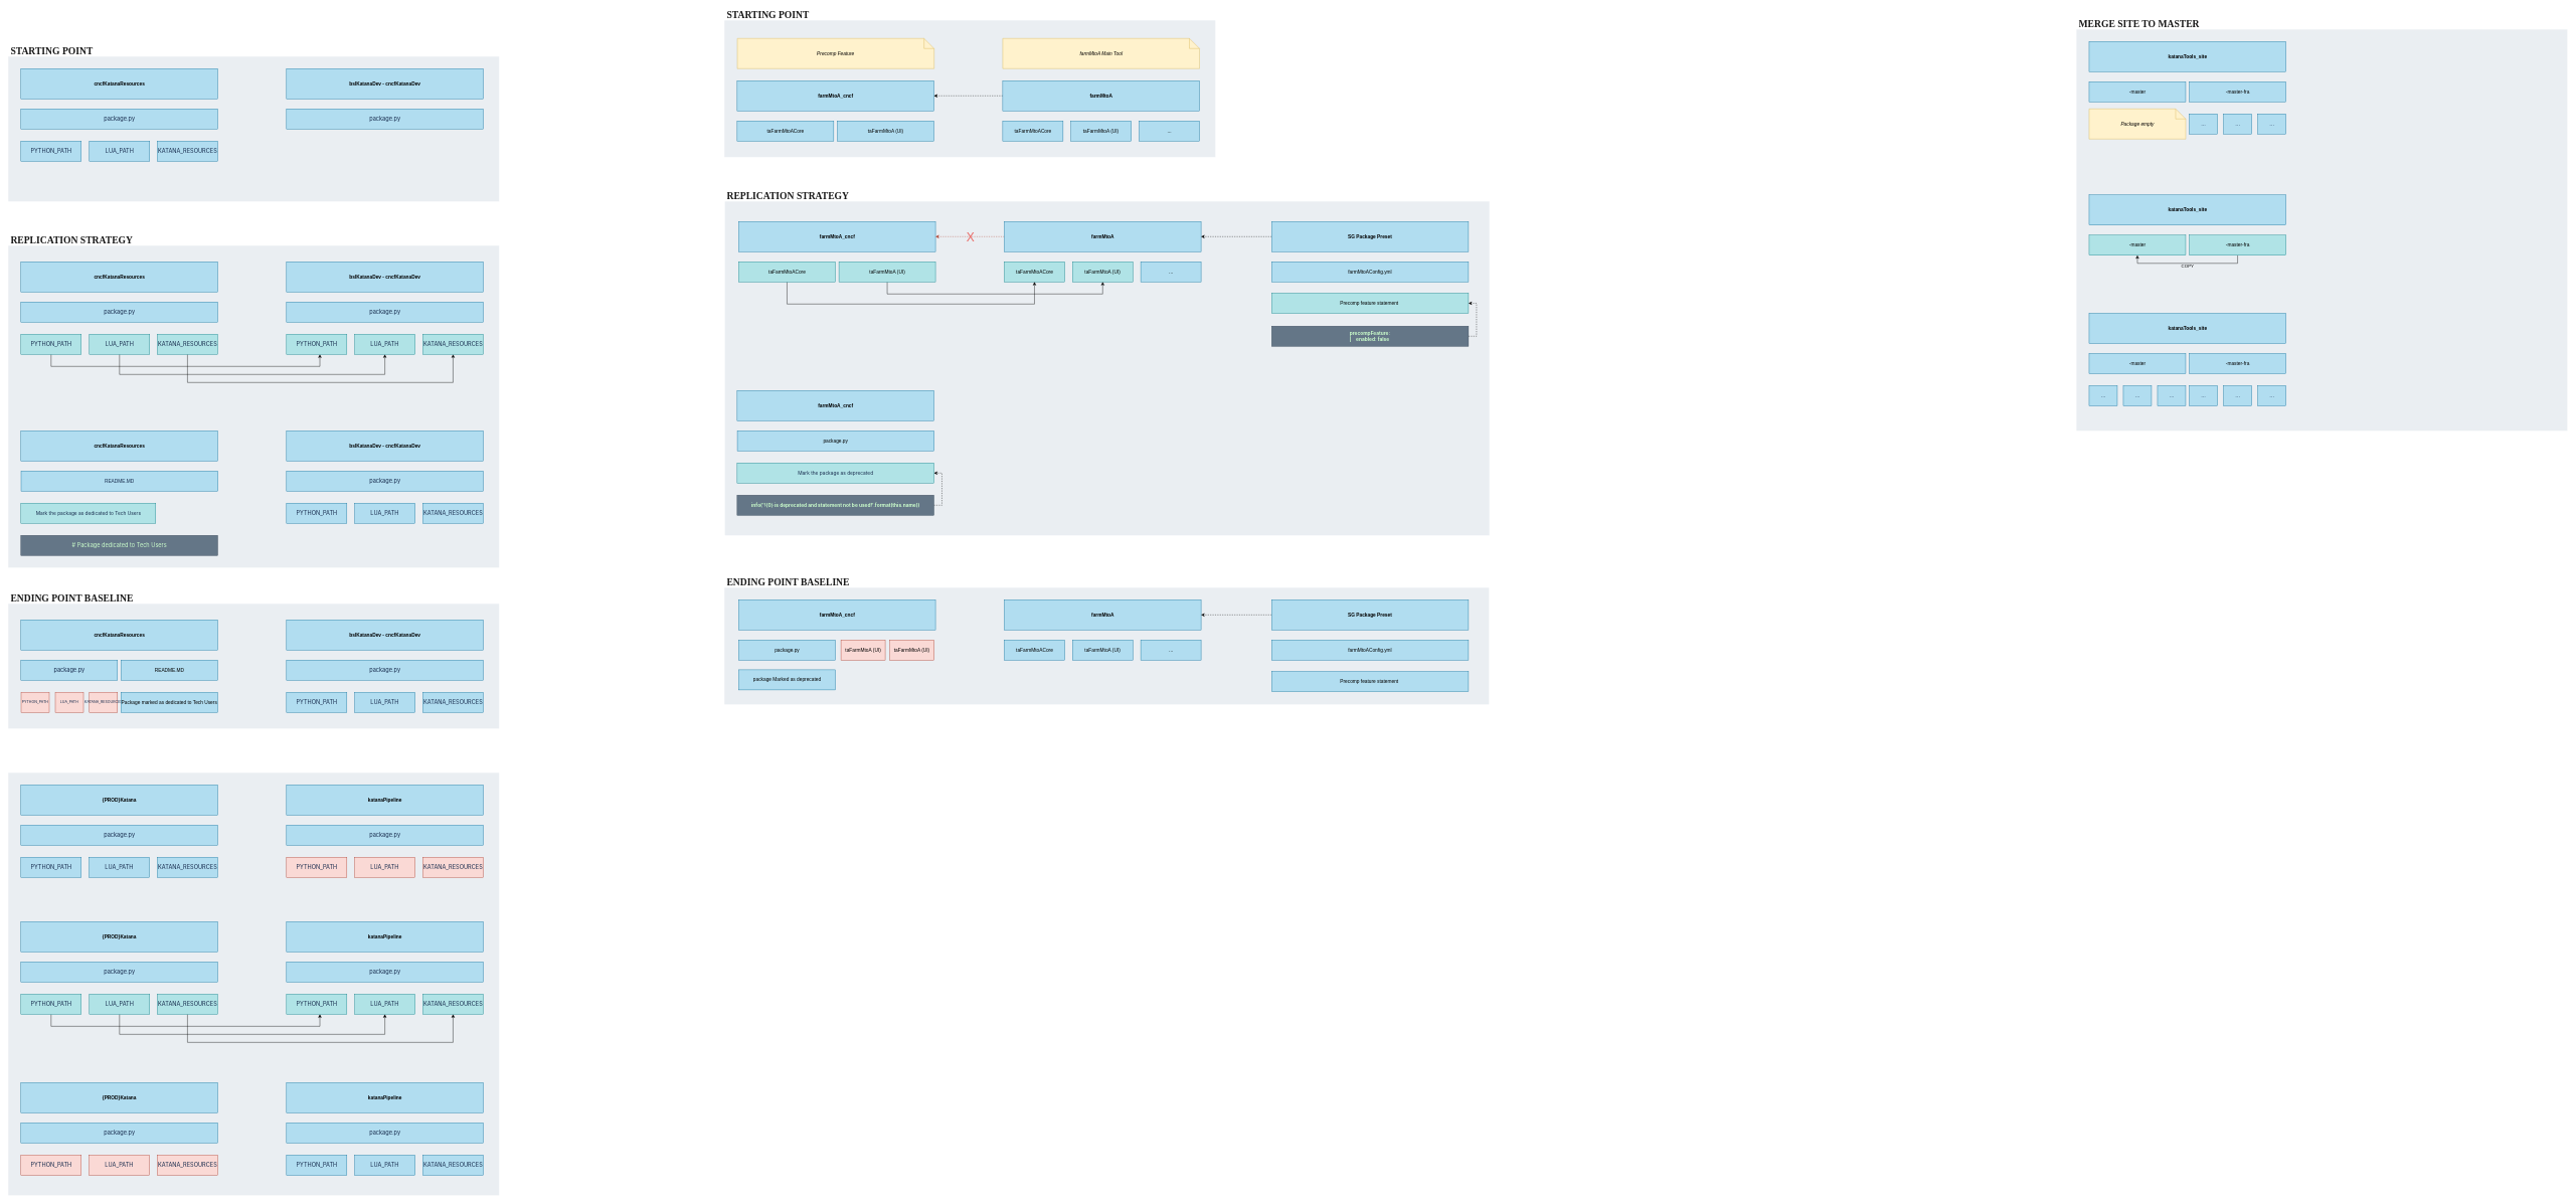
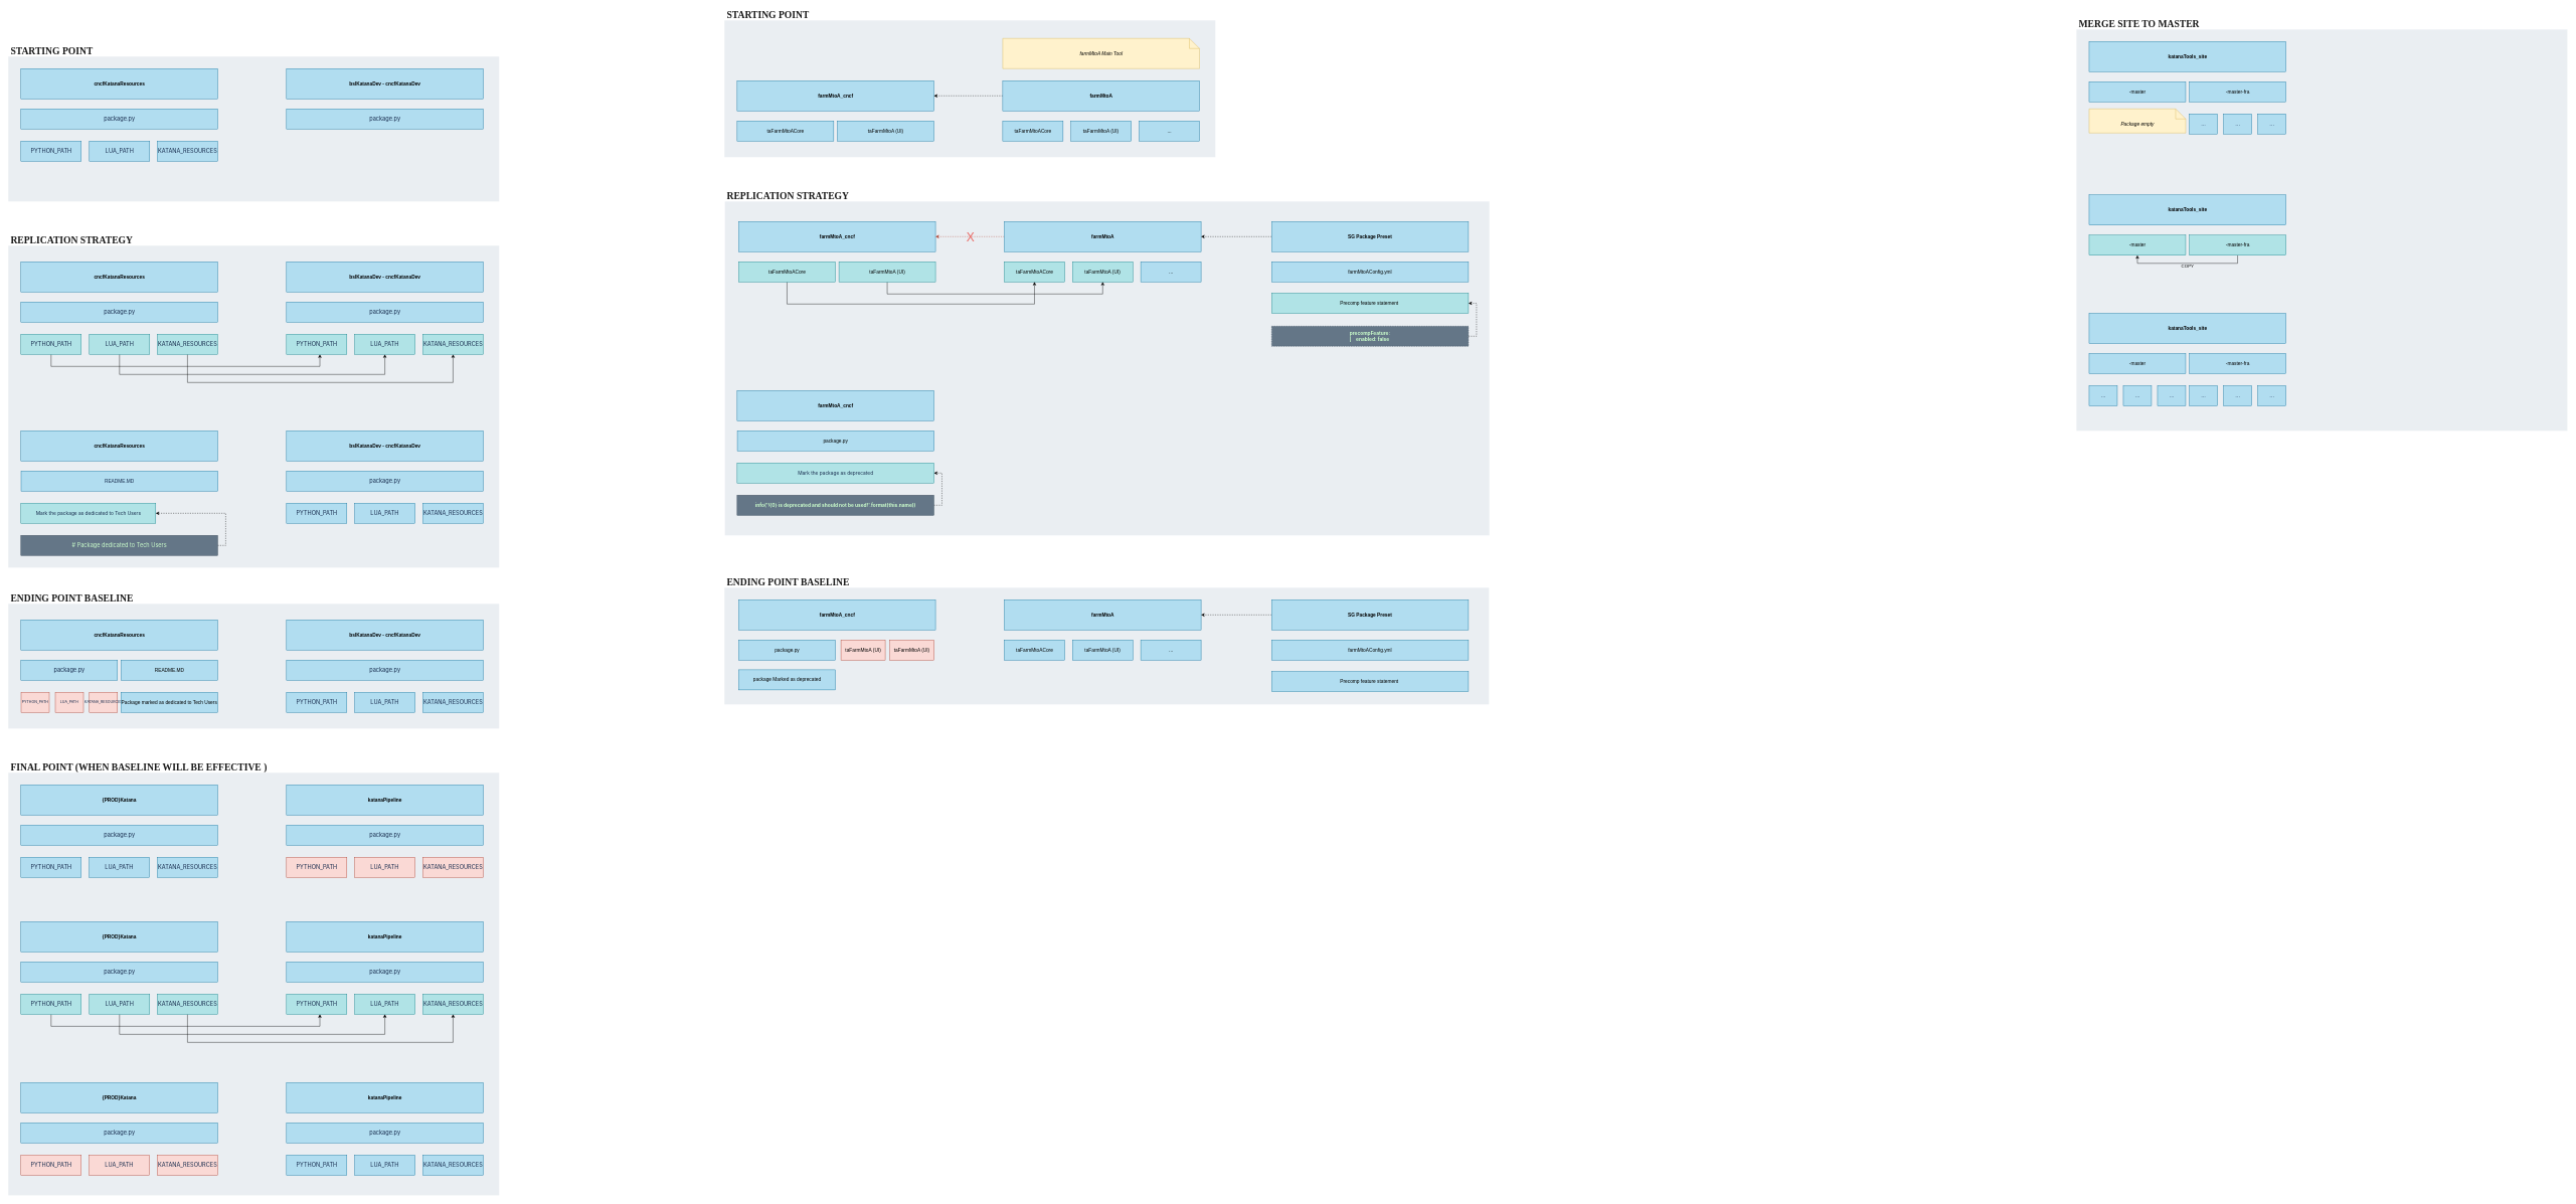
- <mxCell id="104" value="Precomp Feature" style="shape=note2;boundedLbl=1;whiteSpace=wrap;html=1;size=25;verticalAlign=top;align=center;fontFamily=Helvetica;fontSize=12;fillColor=#fff2cc;strokeColor=#d6b656;fontStyle=2" parent="1" vertex="1"><mxGeometry x="1832" y="95" width="489" height="75" as="geometry" /></mxCell>
- <mxCell id="141" value="Package empty" style="shape=note2;boundedLbl=1;whiteSpace=wrap;html=1;size=25;verticalAlign=top;align=center;fontFamily=Helvetica;fontSize=12;fillColor=#fff2cc;strokeColor=#d6b656;fontStyle=2;" vertex="1" parent="1"><mxGeometry x="5191.5" y="270" width="240" height="75" as="geometry" /></mxCell>
+ <mxCell id="141" value="Package empty" style="shape=note2;boundedLbl=1;whiteSpace=wrap;html=1;size=25;verticalAlign=top;align=center;fontFamily=Helvetica;fontSize=12;fillColor=#fff2cc;strokeColor=#d6b656;fontStyle=2;" vertex="1" parent="1"><mxGeometry x="5191.5" y="270" width="240" height="60" as="geometry" /></mxCell>
- <mxCell id="122" value="&lt;div style=&quot;text-align: start;&quot;&gt;&lt;font face=&quot;-apple-system, BlinkMacSystemFont, Segoe UI, Roboto, Oxygen, Ubuntu, Fira Sans, Droid Sans, Helvetica Neue, sans-serif&quot;&gt;precompFeature:&lt;/font&gt;&lt;/div&gt;&lt;div style=&quot;text-align: start;&quot;&gt;&lt;font face=&quot;-apple-system, BlinkMacSystemFont, Segoe UI, Roboto, Oxygen, Ubuntu, Fira Sans, Droid Sans, Helvetica Neue, sans-serif&quot;&gt;|&amp;nbsp; &amp;nbsp; enabled: false&lt;/font&gt;&lt;/div&gt;" style="rounded=0;whiteSpace=wrap;html=1;fillColor=#647687;strokeColor=#314354;fontStyle=1;fontColor=#CCFFCC;" parent="1" vertex="1"><mxGeometry x="3160" y="810" width="489" height="50" as="geometry" /></mxCell>
+ <mxCell id="122" value="&lt;div style=&quot;text-align: start;&quot;&gt;&lt;font face=&quot;-apple-system, BlinkMacSystemFont, Segoe UI, Roboto, Oxygen, Ubuntu, Fira Sans, Droid Sans, Helvetica Neue, sans-serif&quot;&gt;precompFeature:&lt;/font&gt;&lt;/div&gt;&lt;div style=&quot;text-align: start;&quot;&gt;&lt;font face=&quot;-apple-system, BlinkMacSystemFont, Segoe UI, Roboto, Oxygen, Ubuntu, Fira Sans, Droid Sans, Helvetica Neue, sans-serif&quot;&gt;|&amp;nbsp; &amp;nbsp; enabled: false&lt;/font&gt;&lt;/div&gt;" style="rounded=0;whiteSpace=wrap;html=1;fillColor=#647687;strokeColor=#314354;fontStyle=1;fontColor=#CCFFCC;dashed=1;" parent="1" vertex="1"><mxGeometry x="3160" y="810" width="489" height="50" as="geometry" /></mxCell>
- <mxCell id="98" value="&lt;div style=&quot;text-align: start;&quot;&gt;&lt;font face=&quot;-apple-system, BlinkMacSystemFont, Segoe UI, Roboto, Oxygen, Ubuntu, Fira Sans, Droid Sans, Helvetica Neue, sans-serif&quot;&gt;info('!{0} is deprecated and statement not be used!'.format(this.name))&lt;/font&gt;&lt;/div&gt;" style="rounded=0;whiteSpace=wrap;html=1;fillColor=#647687;strokeColor=#314354;fontStyle=1;fontColor=#CCFFCC;" parent="1" vertex="1"><mxGeometry x="1831.5" y="1230" width="489" height="50" as="geometry" /></mxCell>
+ <mxCell id="98" value="&lt;div style=&quot;text-align: start;&quot;&gt;&lt;font face=&quot;-apple-system, BlinkMacSystemFont, Segoe UI, Roboto, Oxygen, Ubuntu, Fira Sans, Droid Sans, Helvetica Neue, sans-serif&quot;&gt;info('!{0} is deprecated and should not be used!'.format(this.name))&lt;/font&gt;&lt;/div&gt;" style="rounded=0;whiteSpace=wrap;html=1;fillColor=#647687;strokeColor=#314354;fontStyle=1;fontColor=#CCFFCC;" parent="1" vertex="1"><mxGeometry x="1831.5" y="1230" width="489" height="50" as="geometry" /></mxCell>
+ <mxCell id="38" style="edgeStyle=orthogonalEdgeStyle;rounded=0;orthogonalLoop=1;jettySize=auto;html=1;entryX=1;entryY=0.5;entryDx=0;entryDy=0;fontSize=9;fontColor=#CCFFCC;exitX=1;exitY=0.5;exitDx=0;exitDy=0;dashed=1;" parent="1" source="39" target="59" edge="1"><mxGeometry relative="1" as="geometry" /></mxCell>
+ <mxCell id="45" value="FINAL POINT (WHEN BASELINE WILL BE EFFECTIVE )" style="text;fillColor=none;align=left;verticalAlign=middle;spacingLeft=4;spacingRight=4;overflow=hidden;points=[[0,0.5],[1,0.5]];portConstraint=eastwest;rotatable=0;whiteSpace=wrap;html=1;fontFamily=Montserrat;fontSource=https%3A%2F%2Ffonts.googleapis.com%2Fcss%3Ffamily%3DMontserrat;fontStyle=1;fontSize=24;fontColor=#1A1A1A;" parent="1" vertex="1"><mxGeometry x="20" y="1890" width="660" height="30" as="geometry" /></mxCell>
